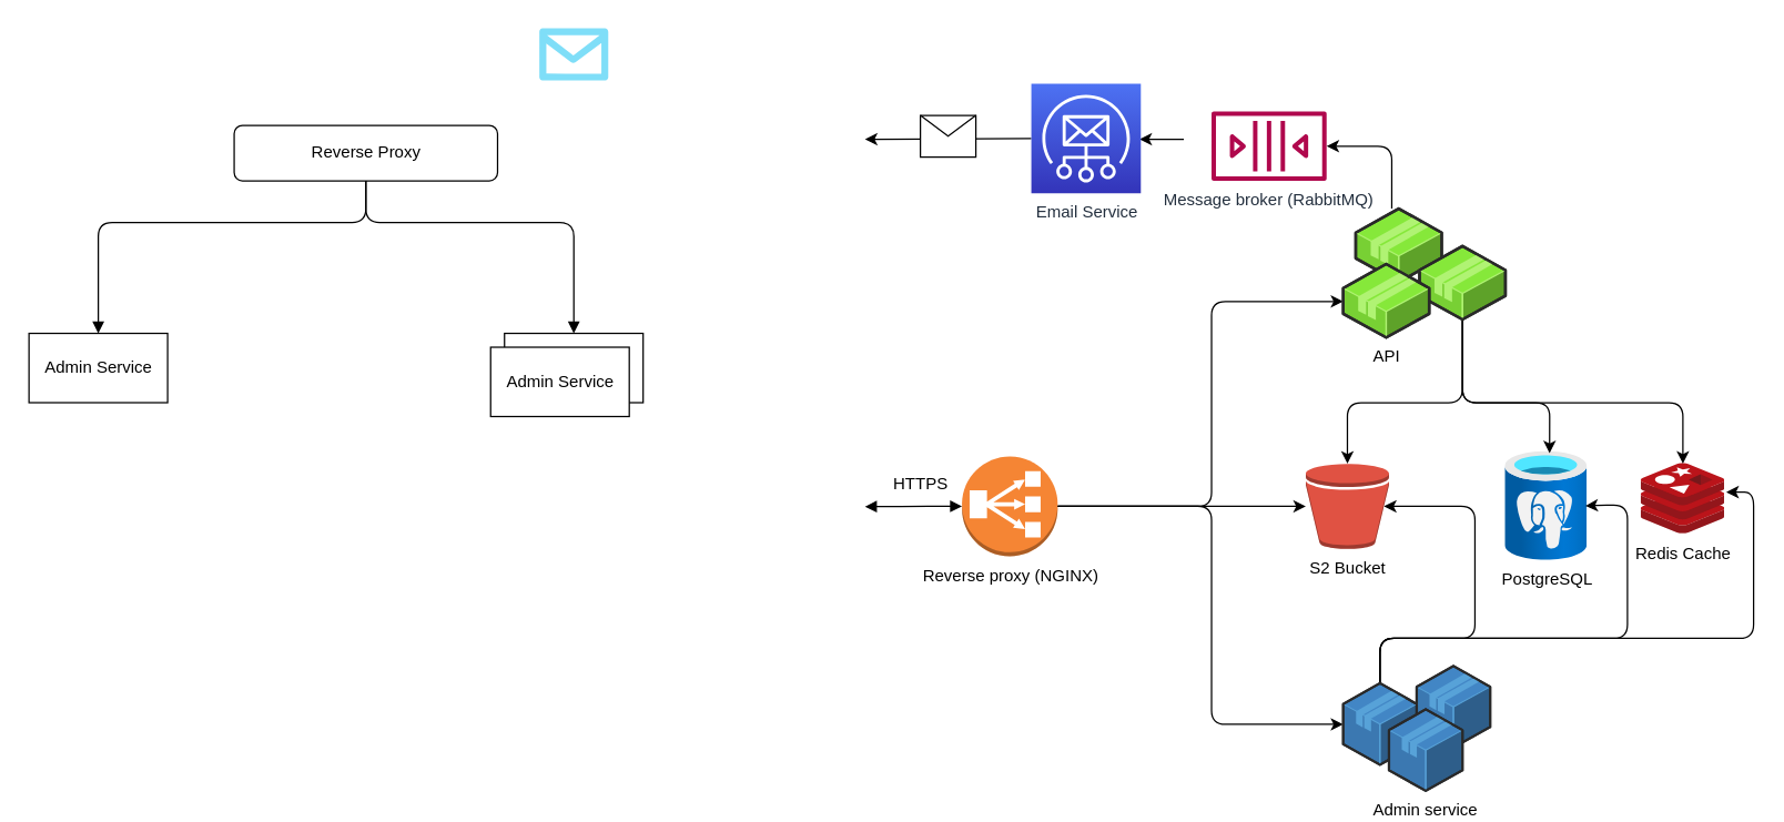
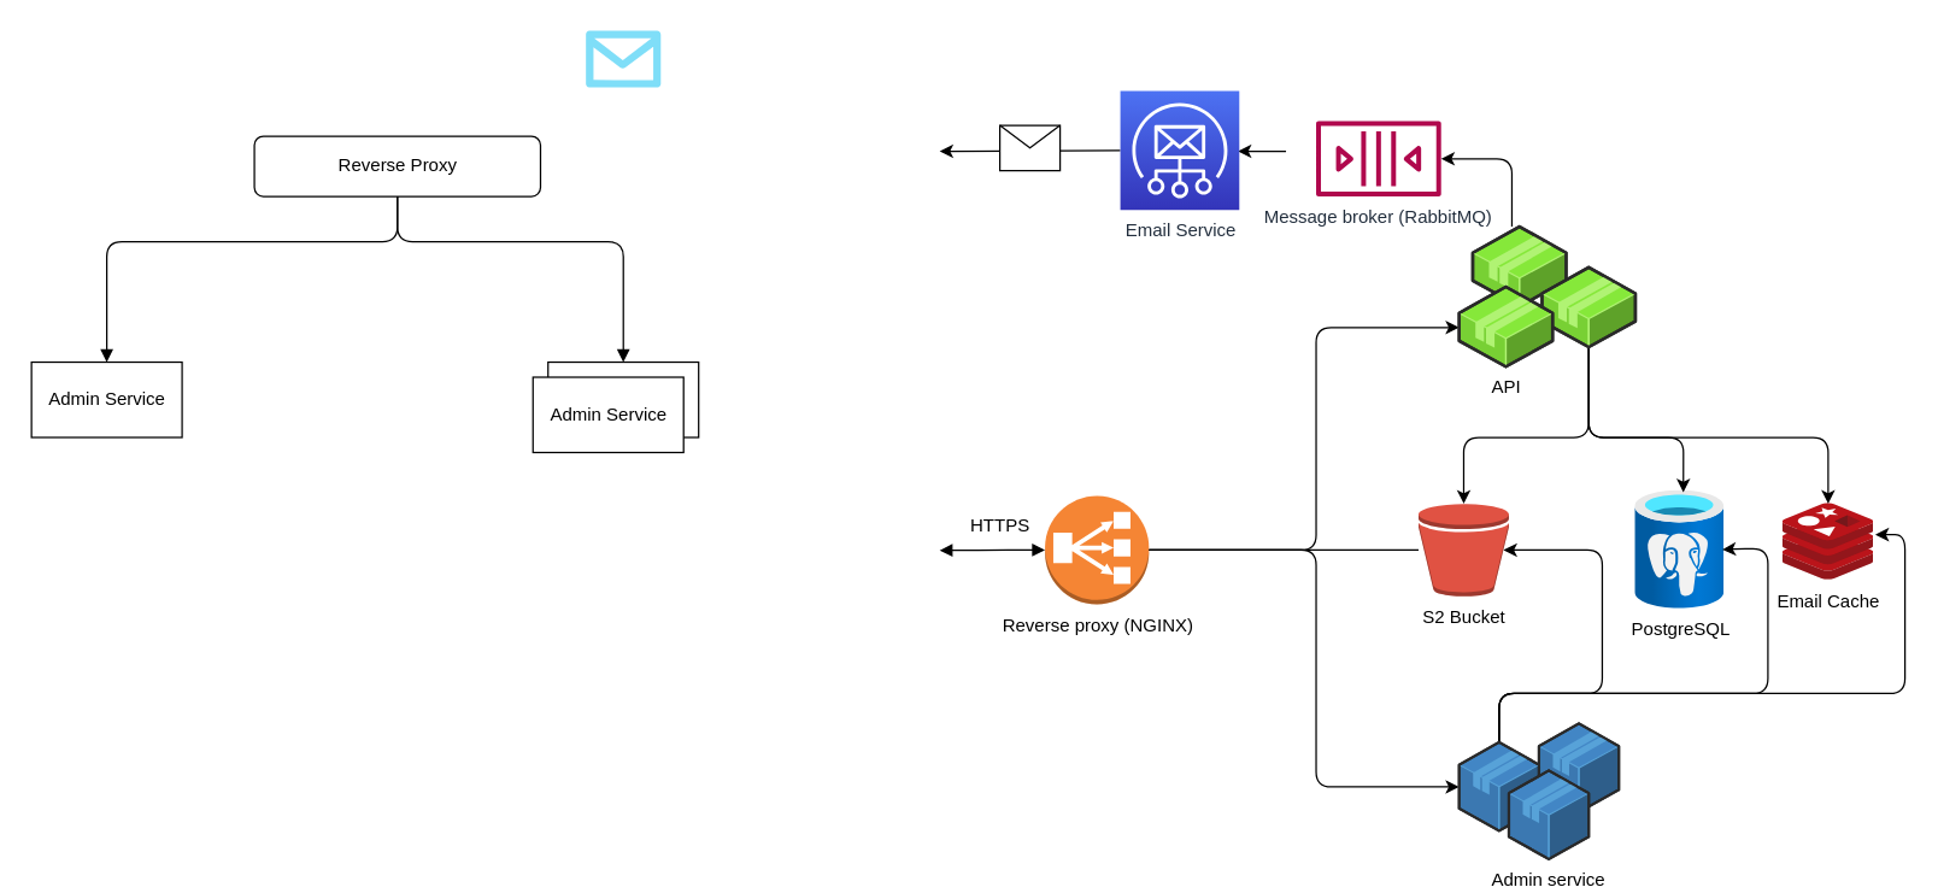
- <mxCell id="3" style="edgeStyle=orthogonalEdgeStyle;rounded=1;orthogonalLoop=1;jettySize=auto;html=1;" edge="1" parent="1" source="5" target="23"><mxGeometry relative="1" as="geometry"><Array as="points"><mxPoint x="893" y="365" /><mxPoint x="893" y="365" /></Array></mxGeometry></mxCell>
+ <mxCell id="3" style="edgeStyle=orthogonalEdgeStyle;rounded=1;orthogonalLoop=1;jettySize=auto;html=1;endArrow=none;" edge="1" parent="1" source="5" target="23"><mxGeometry relative="1" as="geometry"><Array as="points"><mxPoint x="893" y="365" /><mxPoint x="893" y="365" /></Array></mxGeometry></mxCell>
- <mxCell id="7" value="Redis Cache" style="sketch=0;aspect=fixed;html=1;points=[];align=center;image;fontSize=12;image=img/lib/mscae/Cache_Redis_Product.svg;" vertex="1" parent="1"><mxGeometry x="1183" y="334" width="60.48" height="50.8" as="geometry" /></mxCell>
+ <mxCell id="7" value="Email Cache" style="sketch=0;aspect=fixed;html=1;points=[];align=center;image;fontSize=12;image=img/lib/mscae/Cache_Redis_Product.svg;" vertex="1" parent="1"><mxGeometry x="1183" y="334" width="60.48" height="50.8" as="geometry" /></mxCell>
